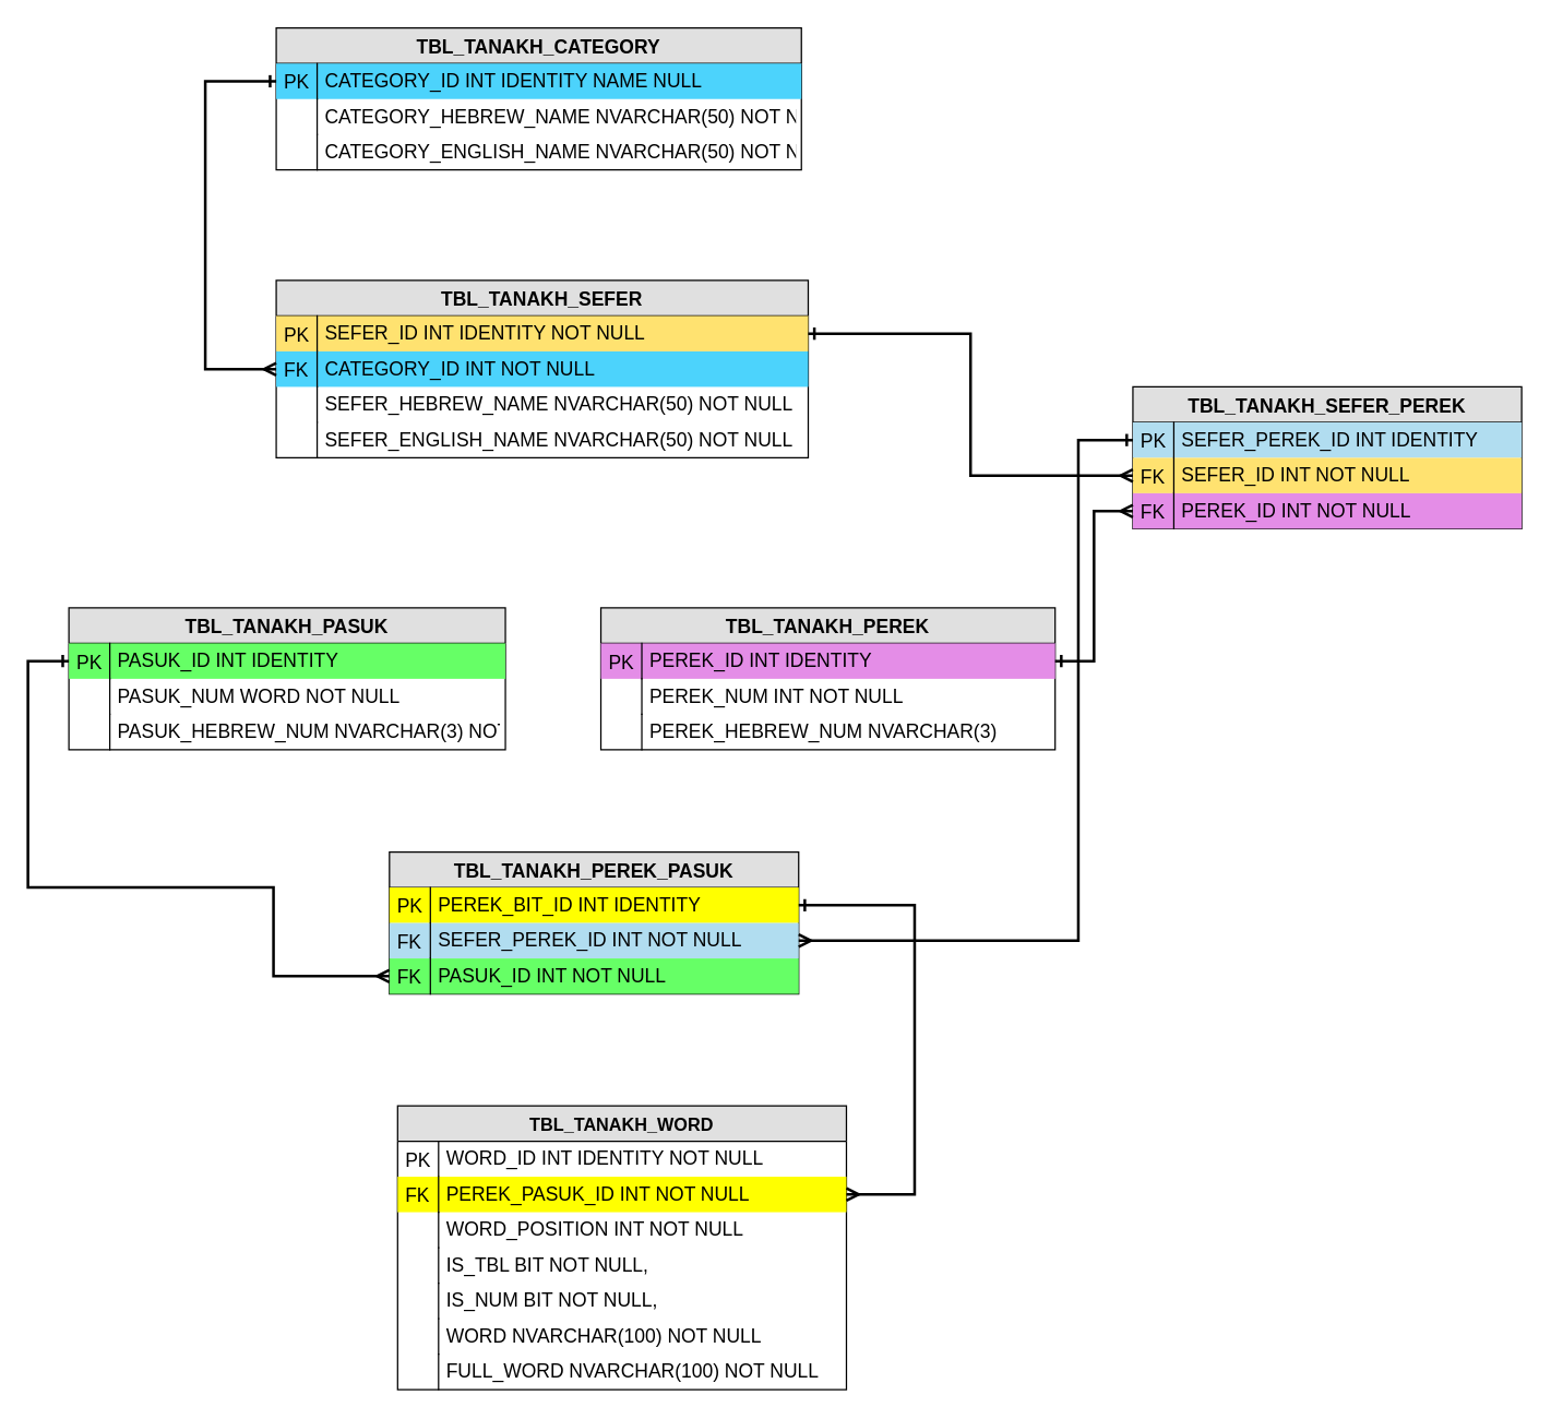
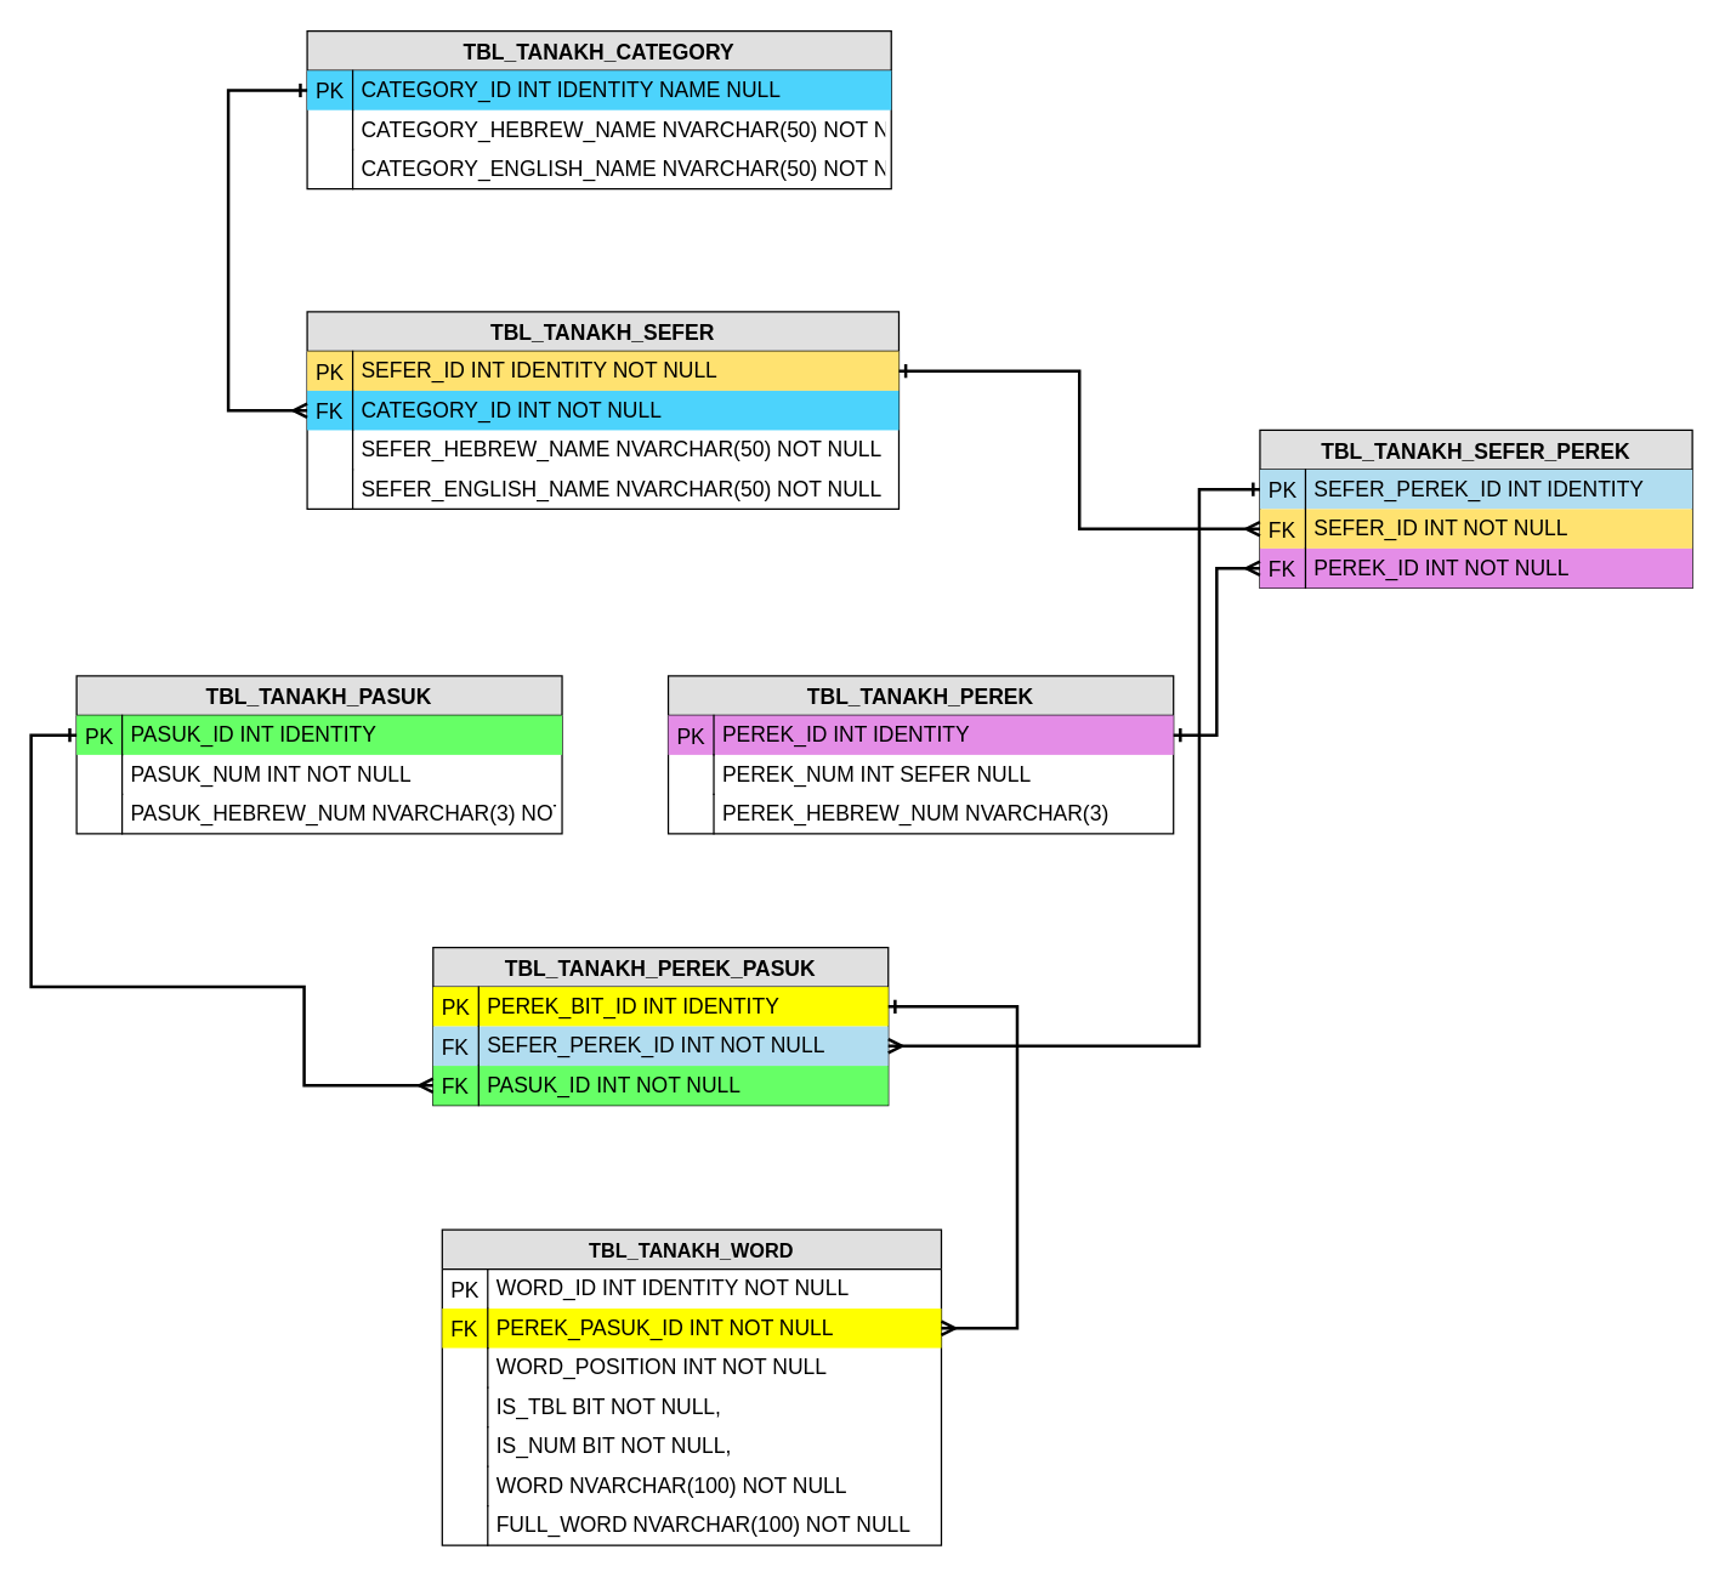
- <mxCell id="35" value="PASUK_NUM WORD NOT NULL" style="shape=partialRectangle;top=0;left=0;right=0;bottom=0;align=left;verticalAlign=top;spacingTop=-2;fillColor=none;spacingLeft=34;spacingRight=4;overflow=hidden;rotatable=0;points=[[0,0.5],[1,0.5]];portConstraint=eastwest;dropTarget=0;fontSize=14;" parent="32" vertex="1"><mxGeometry y="52" width="320" height="26" as="geometry" /></mxCell>
+ <mxCell id="35" value="PASUK_NUM INT NOT NULL" style="shape=partialRectangle;top=0;left=0;right=0;bottom=0;align=left;verticalAlign=top;spacingTop=-2;fillColor=none;spacingLeft=34;spacingRight=4;overflow=hidden;rotatable=0;points=[[0,0.5],[1,0.5]];portConstraint=eastwest;dropTarget=0;fontSize=14;" parent="32" vertex="1"><mxGeometry y="52" width="320" height="26" as="geometry" /></mxCell>
- <mxCell id="21" value="PEREK_NUM INT NOT NULL" style="shape=partialRectangle;top=0;left=0;right=0;bottom=0;align=left;verticalAlign=top;spacingTop=-2;fillColor=none;spacingLeft=34;spacingRight=4;overflow=hidden;rotatable=0;points=[[0,0.5],[1,0.5]];portConstraint=eastwest;dropTarget=0;fontSize=14;" parent="18" vertex="1"><mxGeometry y="52" width="333" height="26" as="geometry" /></mxCell>
+ <mxCell id="21" value="PEREK_NUM INT SEFER NULL" style="shape=partialRectangle;top=0;left=0;right=0;bottom=0;align=left;verticalAlign=top;spacingTop=-2;fillColor=none;spacingLeft=34;spacingRight=4;overflow=hidden;rotatable=0;points=[[0,0.5],[1,0.5]];portConstraint=eastwest;dropTarget=0;fontSize=14;" parent="18" vertex="1"><mxGeometry y="52" width="333" height="26" as="geometry" /></mxCell>
